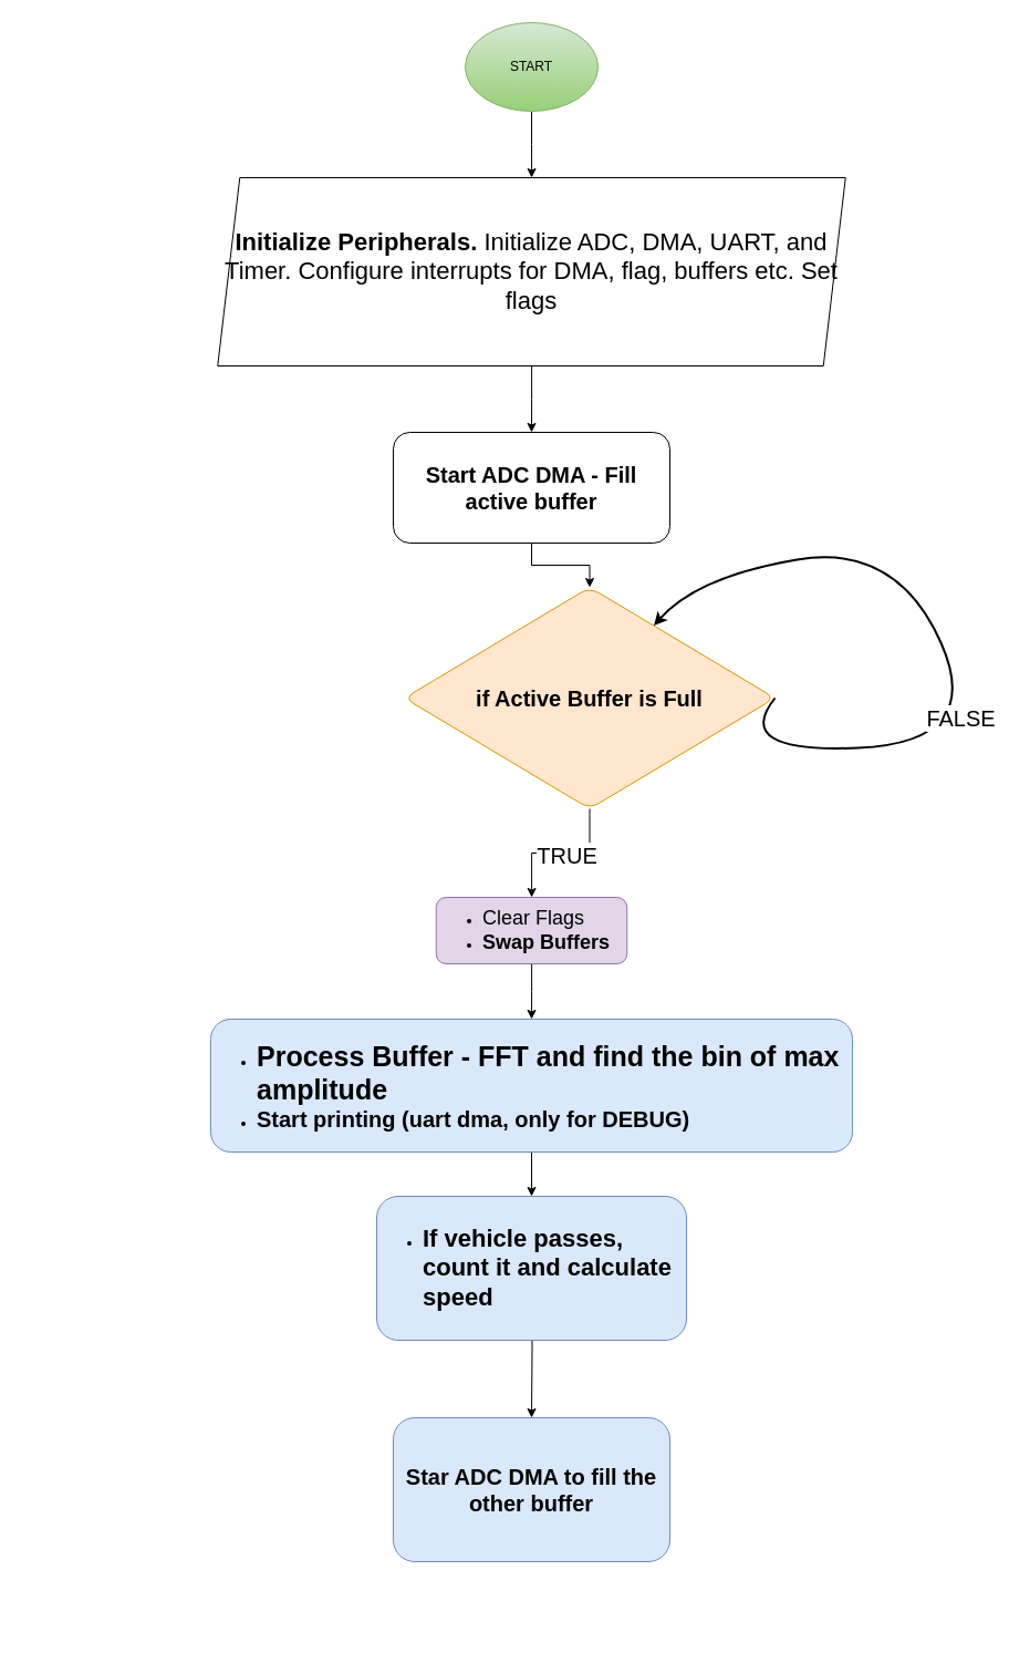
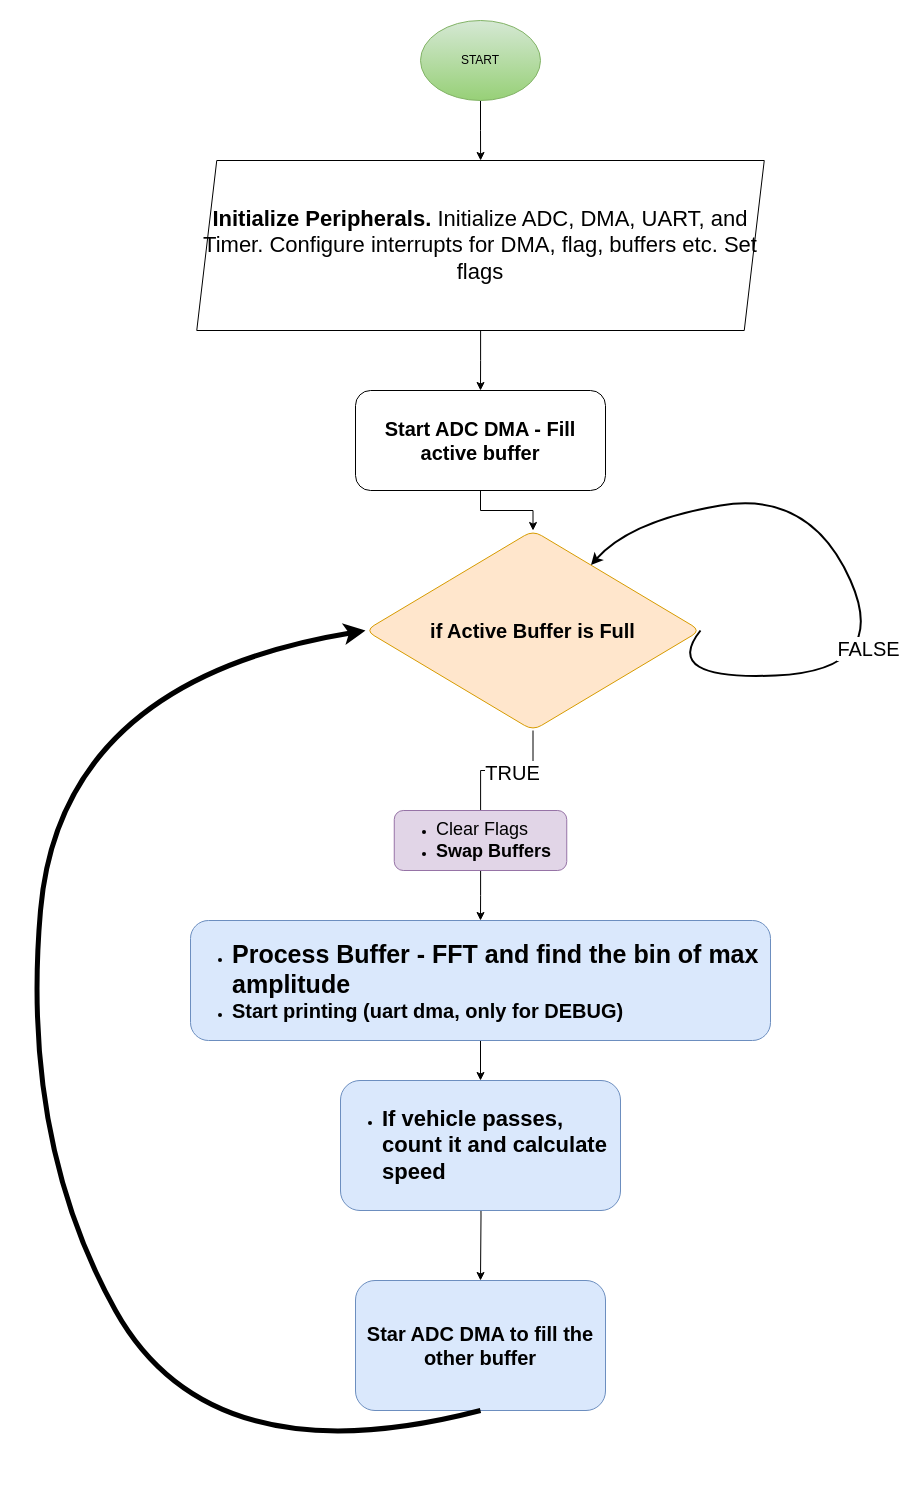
- <mxCell id="8" value="" style="edgeStyle=orthogonalEdgeStyle;rounded=0;orthogonalLoop=1;jettySize=auto;html=1;" edge="1" parent="1" source="10" target="14"><mxGeometry relative="1" as="geometry" /></mxCell>
+ <mxCell id="8" value="" style="edgeStyle=orthogonalEdgeStyle;rounded=0;orthogonalLoop=1;jettySize=auto;html=1;endArrow=none;" edge="1" parent="1" source="10" target="14"><mxGeometry relative="1" as="geometry" /></mxCell>
+ <mxCell id="19" value="" style="curved=1;endArrow=classic;html=1;rounded=0;exitX=0.5;exitY=1;exitDx=0;exitDy=0;entryX=0;entryY=0.5;entryDx=0;entryDy=0;strokeWidth=5;" edge="1" parent="1" source="18" target="10"><mxGeometry width="50" height="50" relative="1" as="geometry"><mxPoint x="120" y="1060" as="sourcePoint" /><mxPoint x="160" y="880" as="targetPoint" /><Array as="points"><mxPoint x="210" y="1480" /><mxPoint x="20" y="1140" /><mxPoint x="60" y="680" /></Array></mxGeometry></mxCell>
